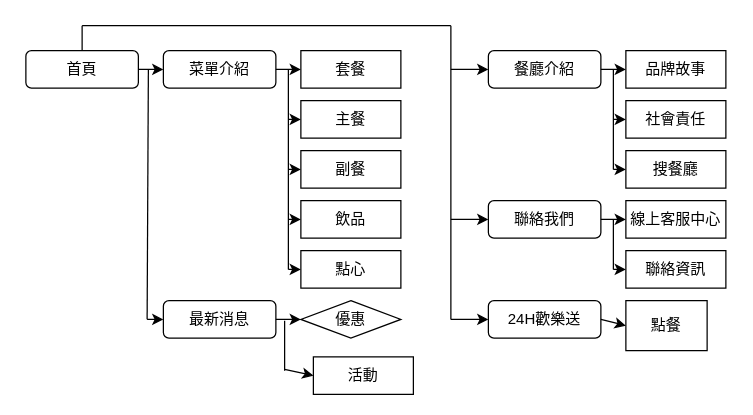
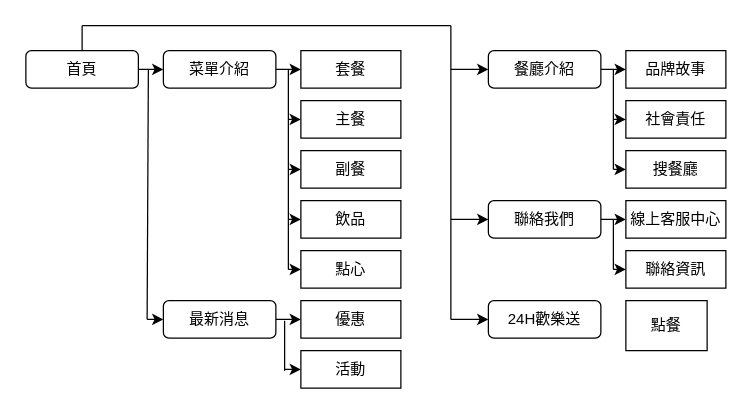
- <mxCell id="13" value="優惠" style="rhombus;whiteSpace=wrap;html=1;" vertex="1" parent="1"><mxGeometry x="240" y="240" width="80" height="30" as="geometry" /></mxCell>
+ <mxCell id="13" value="優惠" style="rounded=0;whiteSpace=wrap;html=1;" vertex="1" parent="1"><mxGeometry x="240" y="240" width="80" height="30" as="geometry" /></mxCell>
- <mxCell id="44" value="" style="endArrow=classic;html=1;entryX=0;entryY=0.5;entryDx=0;entryDy=0;exitX=1;exitY=0.5;exitDx=0;exitDy=0;" edge="1" parent="1" source="11" target="20"><mxGeometry width="50" height="50" relative="1" as="geometry"><mxPoint x="490" y="360" as="sourcePoint" /><mxPoint x="540" y="310" as="targetPoint" /></mxGeometry></mxCell>
- <mxCell id="14" value="活動" style="rounded=0;whiteSpace=wrap;html=1;" vertex="1" parent="1"><mxGeometry x="250" y="285" width="80" height="30" as="geometry" /></mxCell>
+ <mxCell id="14" value="活動" style="rounded=0;whiteSpace=wrap;html=1;" vertex="1" parent="1"><mxGeometry x="240" y="280" width="80" height="30" as="geometry" /></mxCell>
